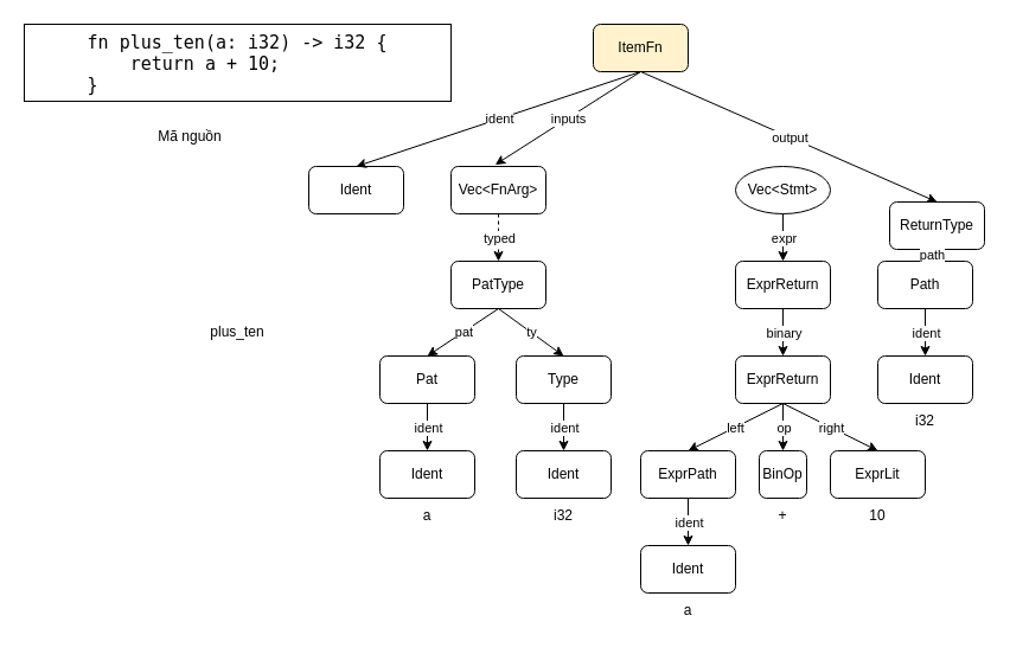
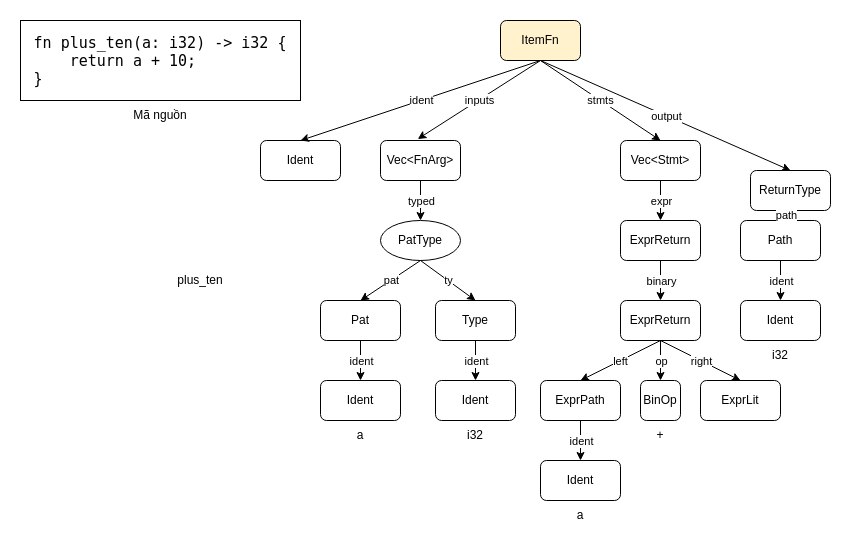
- <mxCell id="62" value="&lt;div style=&quot;text-align: justify; font-family: &amp;quot;JetBrains Mono NL&amp;quot;, &amp;quot;Fira Code&amp;quot;, Hack, Consolas, &amp;quot;Cascadia Code&amp;quot;, &amp;quot;Source Code Pro&amp;quot;, &amp;quot;Droid Sans Mono&amp;quot;, &amp;quot;monospace&amp;quot;, monospace; font-size: 15px; font-weight: 500; white-space: pre;&quot;&gt;&lt;span style=&quot;&quot;&gt;fn&lt;/span&gt;&lt;span style=&quot;&quot;&gt; &lt;/span&gt;&lt;span style=&quot;&quot;&gt;plus_ten&lt;/span&gt;&lt;span style=&quot;&quot;&gt;(a&lt;/span&gt;&lt;span style=&quot;&quot;&gt;:&lt;/span&gt;&lt;span style=&quot;&quot;&gt; &lt;/span&gt;&lt;span style=&quot;&quot;&gt;i32&lt;/span&gt;&lt;span style=&quot;&quot;&gt;) &lt;/span&gt;&lt;span style=&quot;&quot;&gt;-&amp;gt;&lt;/span&gt;&lt;span style=&quot;&quot;&gt; &lt;/span&gt;&lt;span style=&quot;&quot;&gt;i32&lt;/span&gt;&lt;span style=&quot;&quot;&gt; {&lt;/span&gt;&lt;/div&gt;&lt;div style=&quot;text-align: justify; font-family: &amp;quot;JetBrains Mono NL&amp;quot;, &amp;quot;Fira Code&amp;quot;, Hack, Consolas, &amp;quot;Cascadia Code&amp;quot;, &amp;quot;Source Code Pro&amp;quot;, &amp;quot;Droid Sans Mono&amp;quot;, &amp;quot;monospace&amp;quot;, monospace; font-size: 15px; font-weight: 500; white-space: pre;&quot;&gt;&lt;span style=&quot;&quot;&gt;    &lt;/span&gt;&lt;span style=&quot;&quot;&gt;return&lt;/span&gt;&lt;span style=&quot;&quot;&gt; a &lt;/span&gt;&lt;span style=&quot;&quot;&gt;+&lt;/span&gt;&lt;span style=&quot;&quot;&gt; &lt;/span&gt;&lt;span style=&quot;&quot;&gt;10&lt;/span&gt;&lt;span style=&quot;&quot;&gt;;&lt;/span&gt;&lt;/div&gt;&lt;div style=&quot;text-align: justify; font-family: &amp;quot;JetBrains Mono NL&amp;quot;, &amp;quot;Fira Code&amp;quot;, Hack, Consolas, &amp;quot;Cascadia Code&amp;quot;, &amp;quot;Source Code Pro&amp;quot;, &amp;quot;Droid Sans Mono&amp;quot;, &amp;quot;monospace&amp;quot;, monospace; font-size: 15px; font-weight: 500; white-space: pre;&quot;&gt;&lt;span style=&quot;&quot;&gt;}&lt;/span&gt;&lt;/div&gt;" style="rounded=0;whiteSpace=wrap;html=1;fontColor=default;align=center;labelPosition=center;verticalLabelPosition=middle;verticalAlign=middle;" vertex="1" parent="1"><mxGeometry x="20" y="20" width="360" height="65" as="geometry" /></mxCell>
+ <mxCell id="62" value="&lt;div style=&quot;text-align: justify; font-family: &amp;quot;JetBrains Mono NL&amp;quot;, &amp;quot;Fira Code&amp;quot;, Hack, Consolas, &amp;quot;Cascadia Code&amp;quot;, &amp;quot;Source Code Pro&amp;quot;, &amp;quot;Droid Sans Mono&amp;quot;, &amp;quot;monospace&amp;quot;, monospace; font-size: 15px; font-weight: 500; white-space: pre;&quot;&gt;&lt;span style=&quot;&quot;&gt;fn&lt;/span&gt;&lt;span style=&quot;&quot;&gt; &lt;/span&gt;&lt;span style=&quot;&quot;&gt;plus_ten&lt;/span&gt;&lt;span style=&quot;&quot;&gt;(a&lt;/span&gt;&lt;span style=&quot;&quot;&gt;:&lt;/span&gt;&lt;span style=&quot;&quot;&gt; &lt;/span&gt;&lt;span style=&quot;&quot;&gt;i32&lt;/span&gt;&lt;span style=&quot;&quot;&gt;) &lt;/span&gt;&lt;span style=&quot;&quot;&gt;-&amp;gt;&lt;/span&gt;&lt;span style=&quot;&quot;&gt; &lt;/span&gt;&lt;span style=&quot;&quot;&gt;i32&lt;/span&gt;&lt;span style=&quot;&quot;&gt; {&lt;/span&gt;&lt;/div&gt;&lt;div style=&quot;text-align: justify; font-family: &amp;quot;JetBrains Mono NL&amp;quot;, &amp;quot;Fira Code&amp;quot;, Hack, Consolas, &amp;quot;Cascadia Code&amp;quot;, &amp;quot;Source Code Pro&amp;quot;, &amp;quot;Droid Sans Mono&amp;quot;, &amp;quot;monospace&amp;quot;, monospace; font-size: 15px; font-weight: 500; white-space: pre;&quot;&gt;&lt;span style=&quot;&quot;&gt;    &lt;/span&gt;&lt;span style=&quot;&quot;&gt;return&lt;/span&gt;&lt;span style=&quot;&quot;&gt; a &lt;/span&gt;&lt;span style=&quot;&quot;&gt;+&lt;/span&gt;&lt;span style=&quot;&quot;&gt; &lt;/span&gt;&lt;span style=&quot;&quot;&gt;10&lt;/span&gt;&lt;span style=&quot;&quot;&gt;;&lt;/span&gt;&lt;/div&gt;&lt;div style=&quot;text-align: justify; font-family: &amp;quot;JetBrains Mono NL&amp;quot;, &amp;quot;Fira Code&amp;quot;, Hack, Consolas, &amp;quot;Cascadia Code&amp;quot;, &amp;quot;Source Code Pro&amp;quot;, &amp;quot;Droid Sans Mono&amp;quot;, &amp;quot;monospace&amp;quot;, monospace; font-size: 15px; font-weight: 500; white-space: pre;&quot;&gt;&lt;span style=&quot;&quot;&gt;}&lt;/span&gt;&lt;/div&gt;" style="rounded=0;whiteSpace=wrap;html=1;fontColor=default;align=center;labelPosition=center;verticalLabelPosition=middle;verticalAlign=middle;" vertex="1" parent="1"><mxGeometry x="20" y="20" width="280" height="80" as="geometry" /></mxCell>
+ <mxCell id="14" value="" style="endArrow=classic;html=1;rounded=0;entryX=0.5;entryY=0;entryDx=0;entryDy=0;exitX=0.5;exitY=1;exitDx=0;exitDy=0;" parent="1" source="3" target="7" edge="1"><mxGeometry relative="1" as="geometry"><mxPoint x="420" y="100" as="sourcePoint" /><mxPoint x="520" y="100" as="targetPoint" /></mxGeometry></mxCell>
+ <mxCell id="15" value="stmts" style="edgeLabel;resizable=0;html=1;;align=center;verticalAlign=middle;" parent="14" connectable="0" vertex="1"><mxGeometry relative="1" as="geometry" /></mxCell>
- <mxCell id="7" value="Vec&amp;lt;Stmt&amp;gt;" style="ellipse;whiteSpace=wrap;html=1;" parent="1" vertex="1"><mxGeometry x="620" y="140" width="80" height="40" as="geometry" /></mxCell>
+ <mxCell id="7" value="Vec&amp;lt;Stmt&amp;gt;" style="rounded=1;whiteSpace=wrap;html=1;" parent="1" vertex="1"><mxGeometry x="620" y="140" width="80" height="40" as="geometry" /></mxCell>
- <mxCell id="23" value="" style="endArrow=classic;html=1;rounded=0;entryX=0.5;entryY=0;entryDx=0;entryDy=0;exitX=0.5;exitY=1;exitDx=0;exitDy=0;dashed=1;" parent="1" source="5" target="22" edge="1"><mxGeometry relative="1" as="geometry"><mxPoint x="505" y="70" as="sourcePoint" /><mxPoint x="422" y="149" as="targetPoint" /></mxGeometry></mxCell>
+ <mxCell id="23" value="" style="endArrow=classic;html=1;rounded=0;entryX=0.5;entryY=0;entryDx=0;entryDy=0;exitX=0.5;exitY=1;exitDx=0;exitDy=0;" parent="1" source="5" target="22" edge="1"><mxGeometry relative="1" as="geometry"><mxPoint x="505" y="70" as="sourcePoint" /><mxPoint x="422" y="149" as="targetPoint" /></mxGeometry></mxCell>
- <mxCell id="22" value="PatType" style="rounded=1;whiteSpace=wrap;html=1;" parent="1" vertex="1"><mxGeometry x="380" y="220" width="80" height="40" as="geometry" /></mxCell>
+ <mxCell id="22" value="PatType" style="ellipse;whiteSpace=wrap;html=1;" parent="1" vertex="1"><mxGeometry x="380" y="220" width="80" height="40" as="geometry" /></mxCell>
- <mxCell id="59" value="10" style="text;strokeColor=none;align=center;fillColor=none;html=1;verticalAlign=middle;whiteSpace=wrap;rounded=0;" parent="1" vertex="1"><mxGeometry x="710" y="420" width="60" height="30" as="geometry" /></mxCell>
